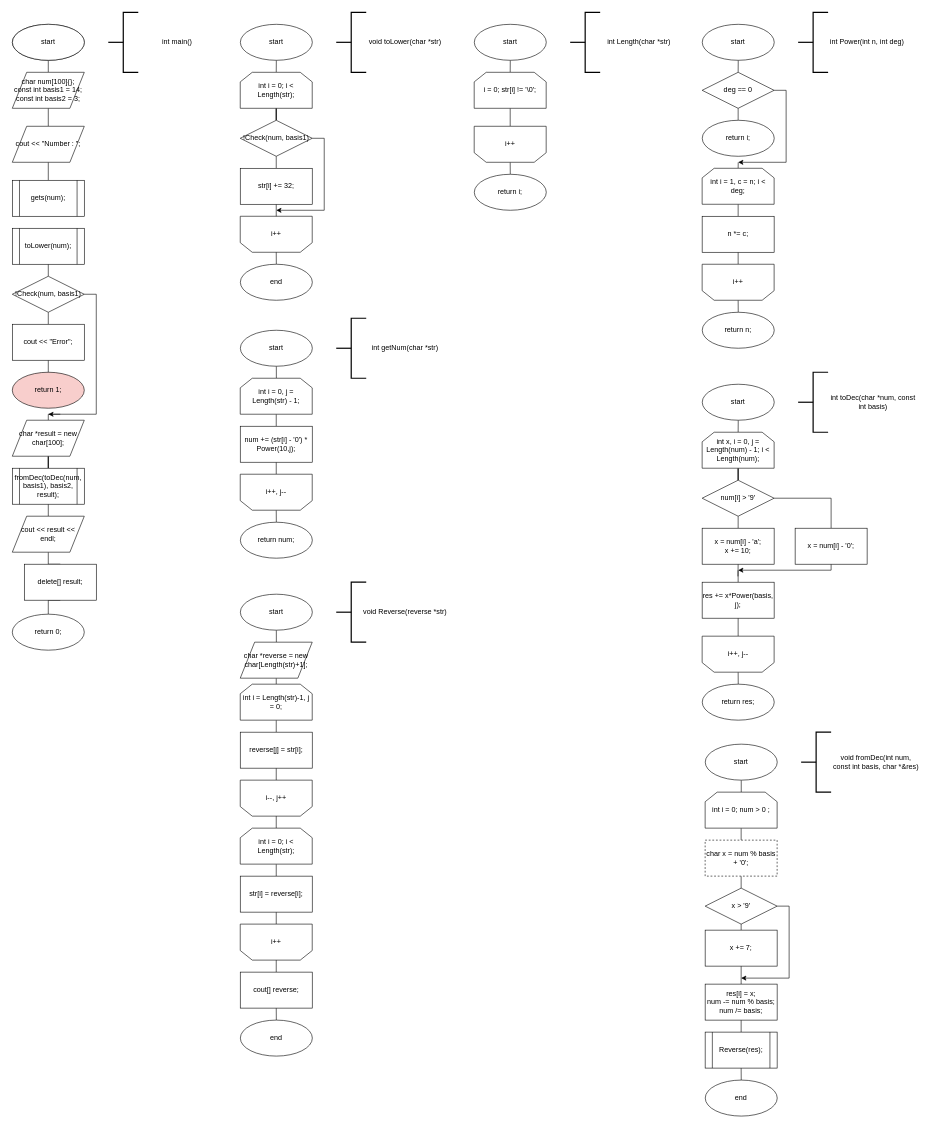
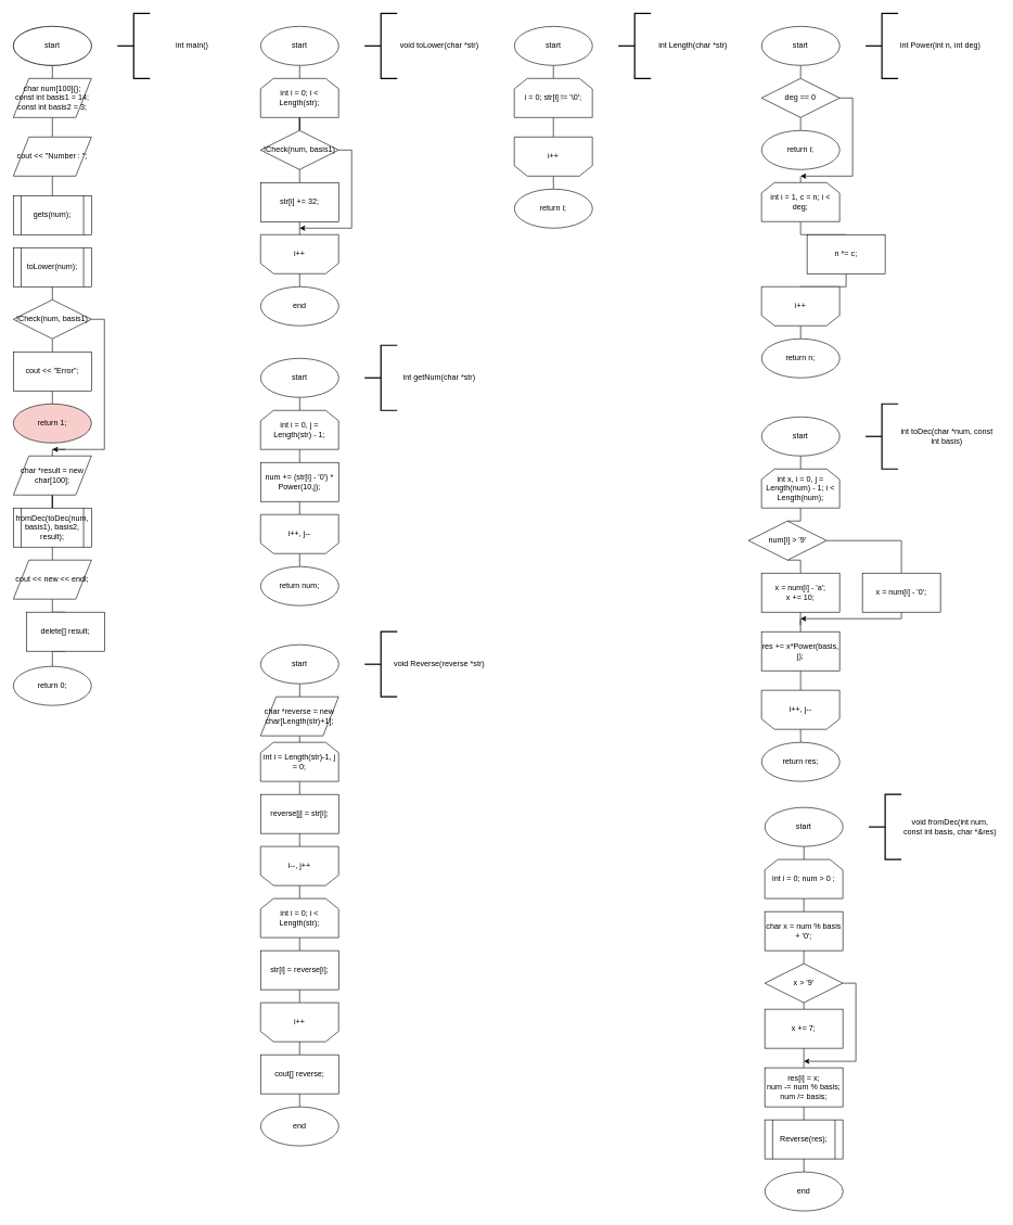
- <mxCell id="66" value="n *= c;" style="rounded=0;whiteSpace=wrap;html=1;" vertex="1" parent="1"><mxGeometry x="1170" y="360" width="120" height="60" as="geometry" /></mxCell>
+ <mxCell id="66" value="n *= c;" style="rounded=0;whiteSpace=wrap;html=1;" vertex="1" parent="1"><mxGeometry x="1240" y="360" width="120" height="60" as="geometry" /></mxCell>
- <mxCell id="112" value="num[i] &amp;gt; '9'" style="rhombus;whiteSpace=wrap;html=1;" vertex="1" parent="1"><mxGeometry x="1170" y="800" width="120" height="60" as="geometry" /></mxCell>
+ <mxCell id="112" value="num[i] &amp;gt; '9'" style="rhombus;whiteSpace=wrap;html=1;" vertex="1" parent="1"><mxGeometry x="1150" y="800" width="120" height="60" as="geometry" /></mxCell>
- <mxCell id="26" value="cout &amp;lt;&amp;lt; result &amp;lt;&amp;lt; endl;" style="shape=parallelogram;perimeter=parallelogramPerimeter;whiteSpace=wrap;html=1;" vertex="1" parent="1"><mxGeometry x="20" y="860" width="120" height="60" as="geometry" /></mxCell>
+ <mxCell id="26" value="cout &amp;lt;&amp;lt; new &amp;lt;&amp;lt; endl;" style="shape=parallelogram;perimeter=parallelogramPerimeter;whiteSpace=wrap;html=1;" vertex="1" parent="1"><mxGeometry x="20" y="860" width="120" height="60" as="geometry" /></mxCell>
- <mxCell id="130" value="char x = num % basis + '0';" style="rounded=0;whiteSpace=wrap;html=1;dashed=1;" vertex="1" parent="1"><mxGeometry x="1175" y="1400" width="120" height="60" as="geometry" /></mxCell>
+ <mxCell id="130" value="char x = num % basis + '0';" style="rounded=0;whiteSpace=wrap;html=1;" vertex="1" parent="1"><mxGeometry x="1175" y="1400" width="120" height="60" as="geometry" /></mxCell>
